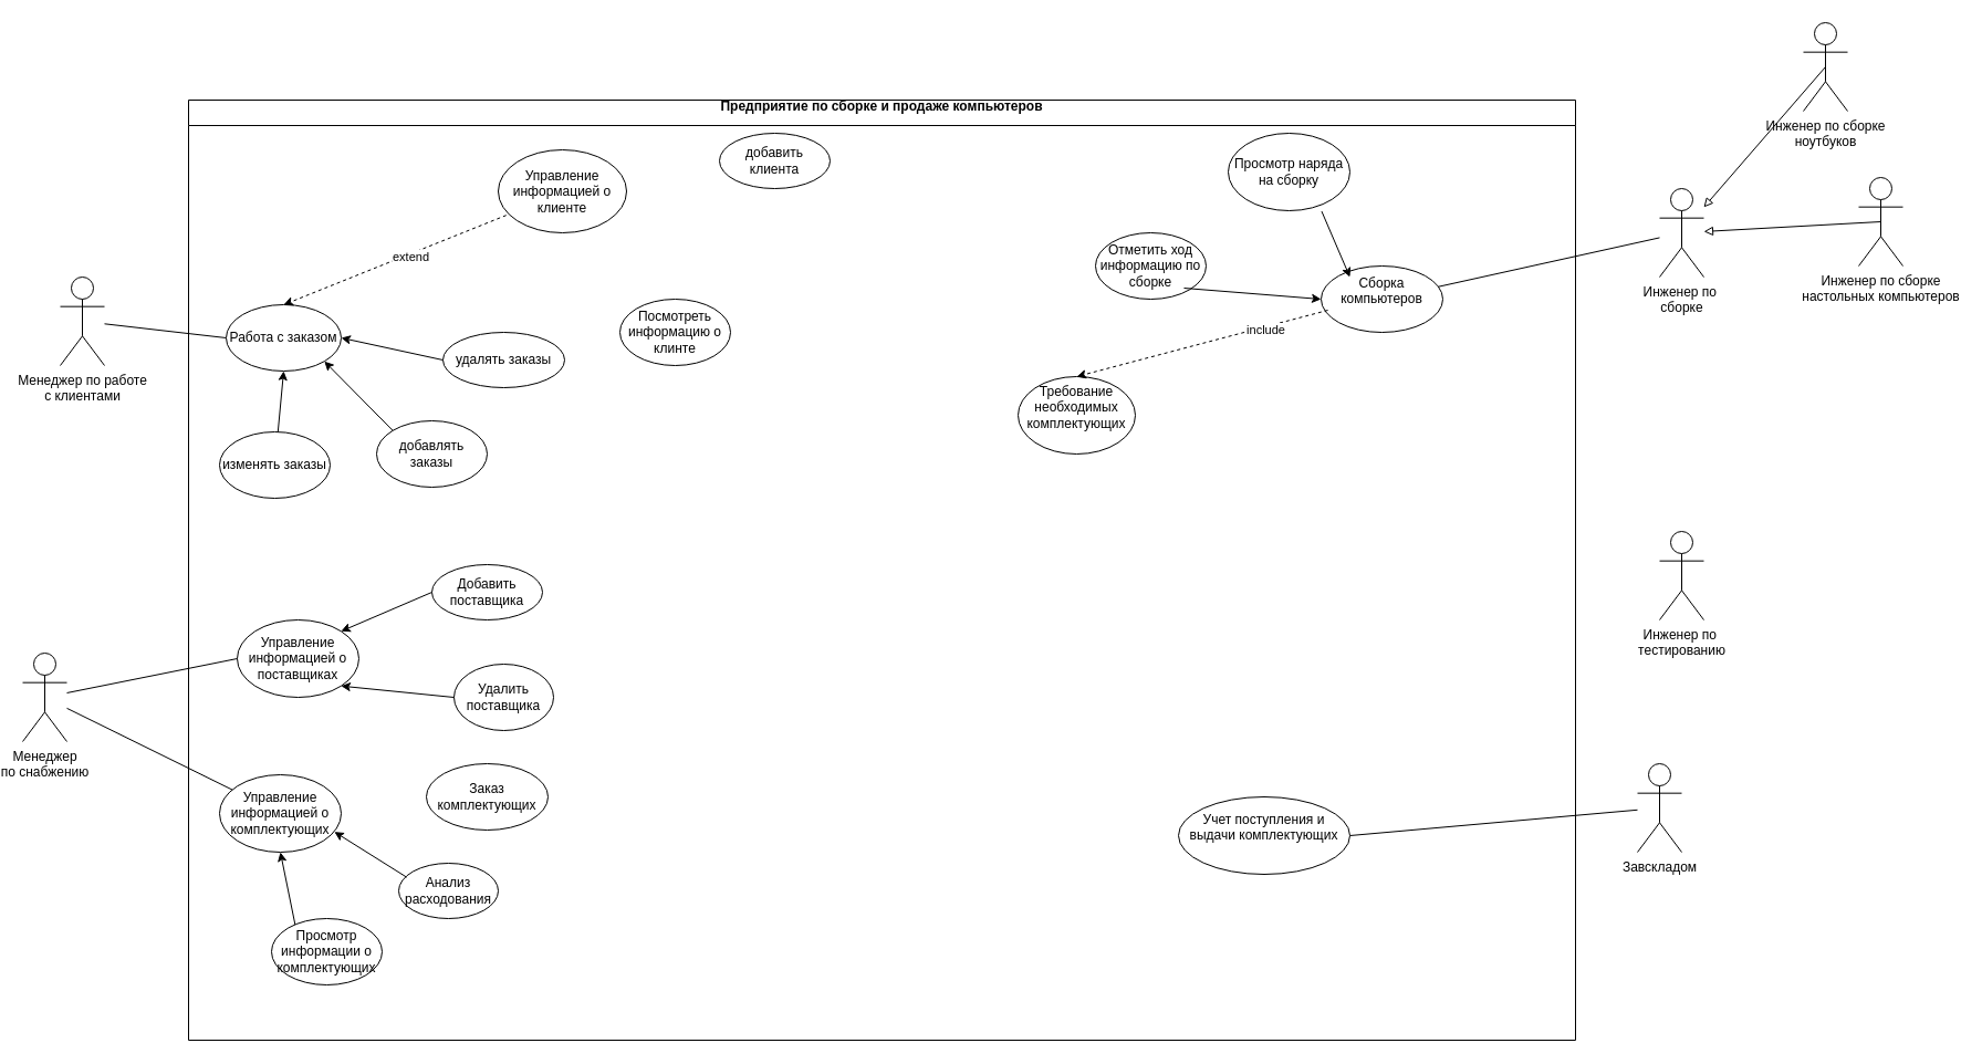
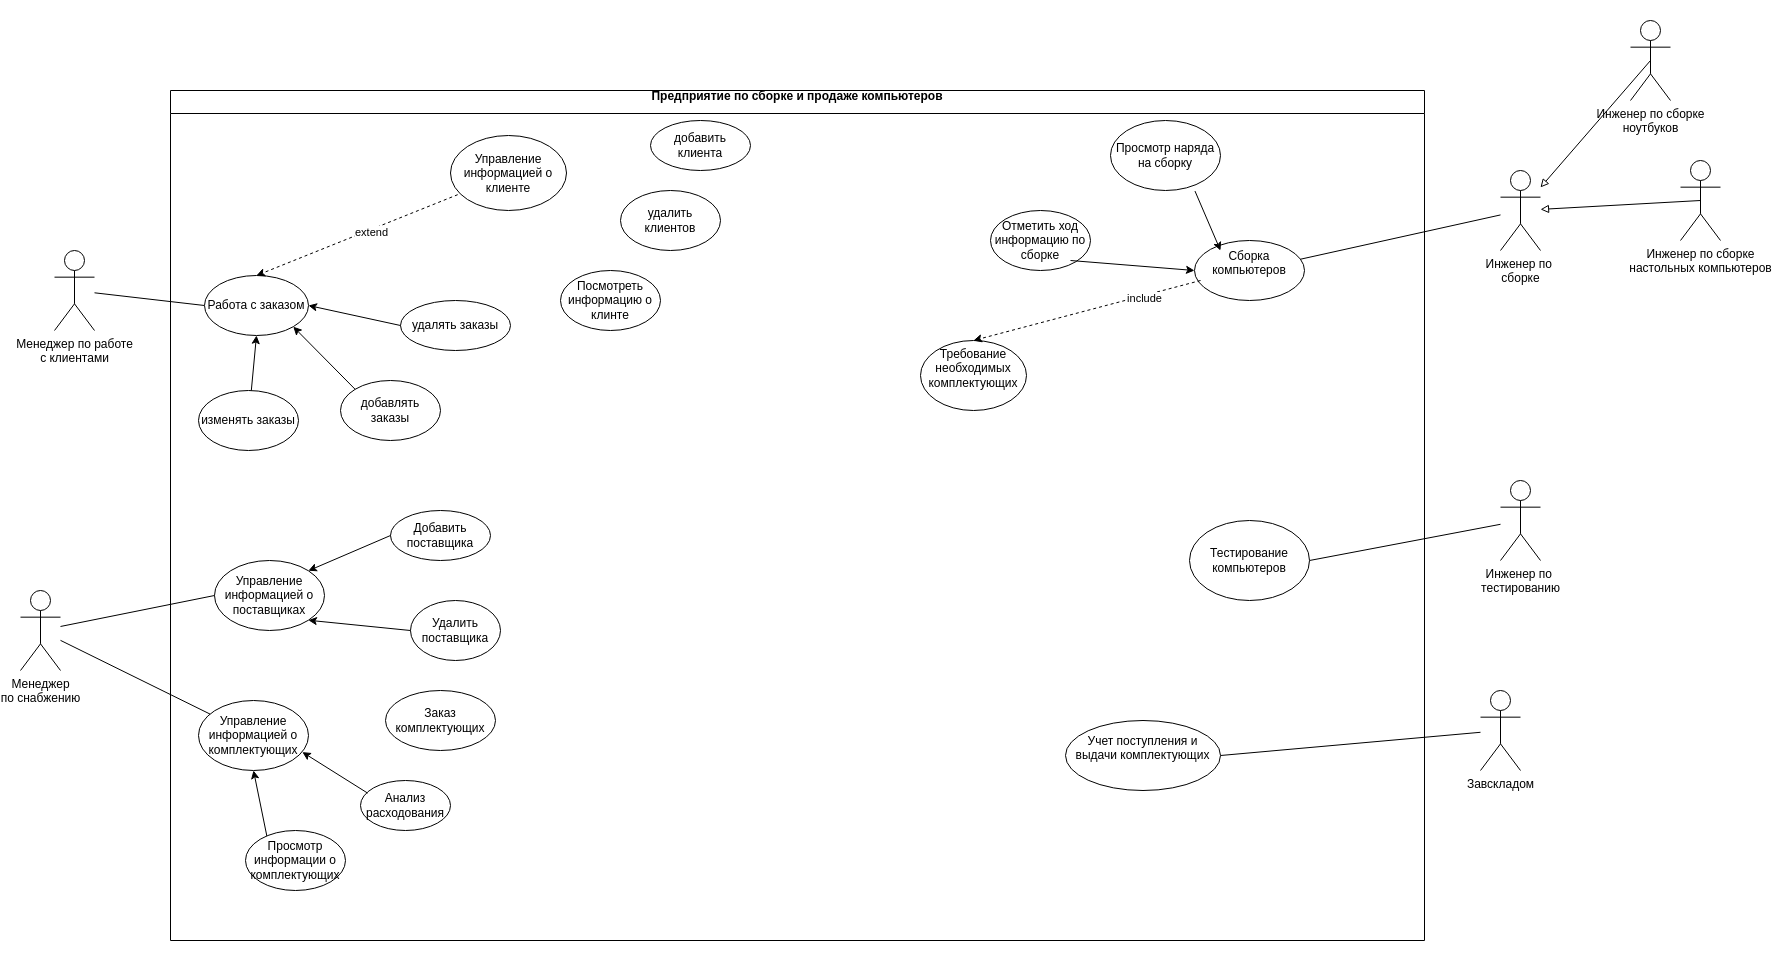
+ <mxCell id="25" value="удалить клиентов" style="ellipse;whiteSpace=wrap;html=1;" vertex="1" parent="14"><mxGeometry x="450" y="100" width="100" height="60" as="geometry" /></mxCell>
+ <mxCell id="13" value="" style="endArrow=none;html=1;rounded=0;entryX=1;entryY=0.5;entryDx=0;entryDy=0;" edge="1" parent="1" source="6" target="38"><mxGeometry width="50" height="50" relative="1" as="geometry"><mxPoint x="2000" y="290" as="sourcePoint" /><mxPoint x="2050" y="240" as="targetPoint" /></mxGeometry></mxCell>
+ <mxCell id="38" value="Тестирование компьютеров" style="ellipse;whiteSpace=wrap;html=1;" vertex="1" parent="14"><mxGeometry x="1019" y="430" width="120" height="80" as="geometry" /></mxCell>
